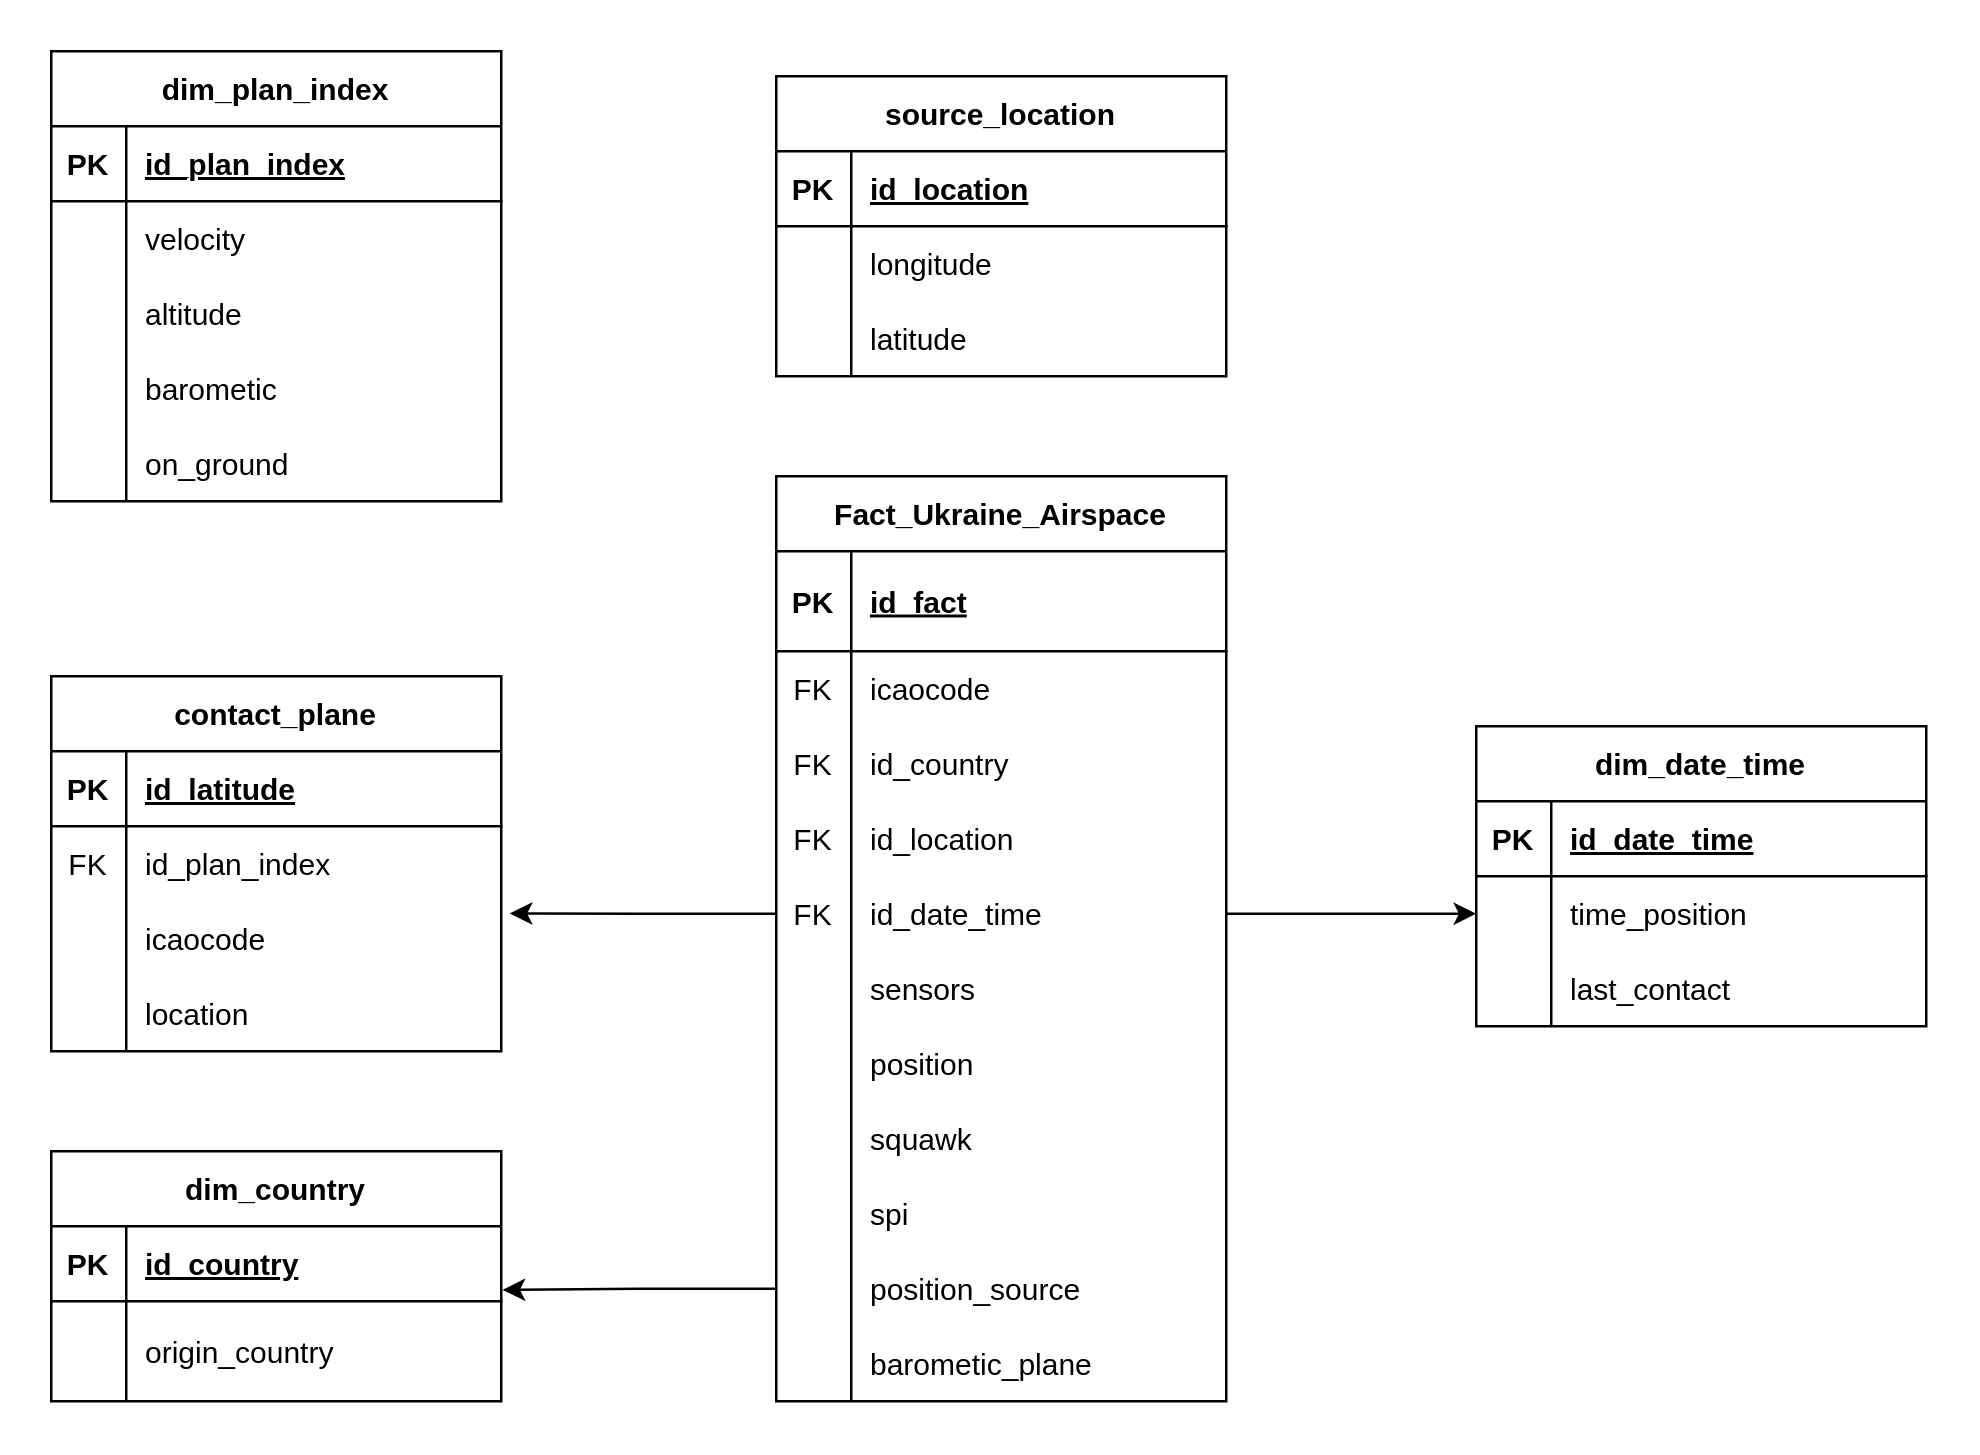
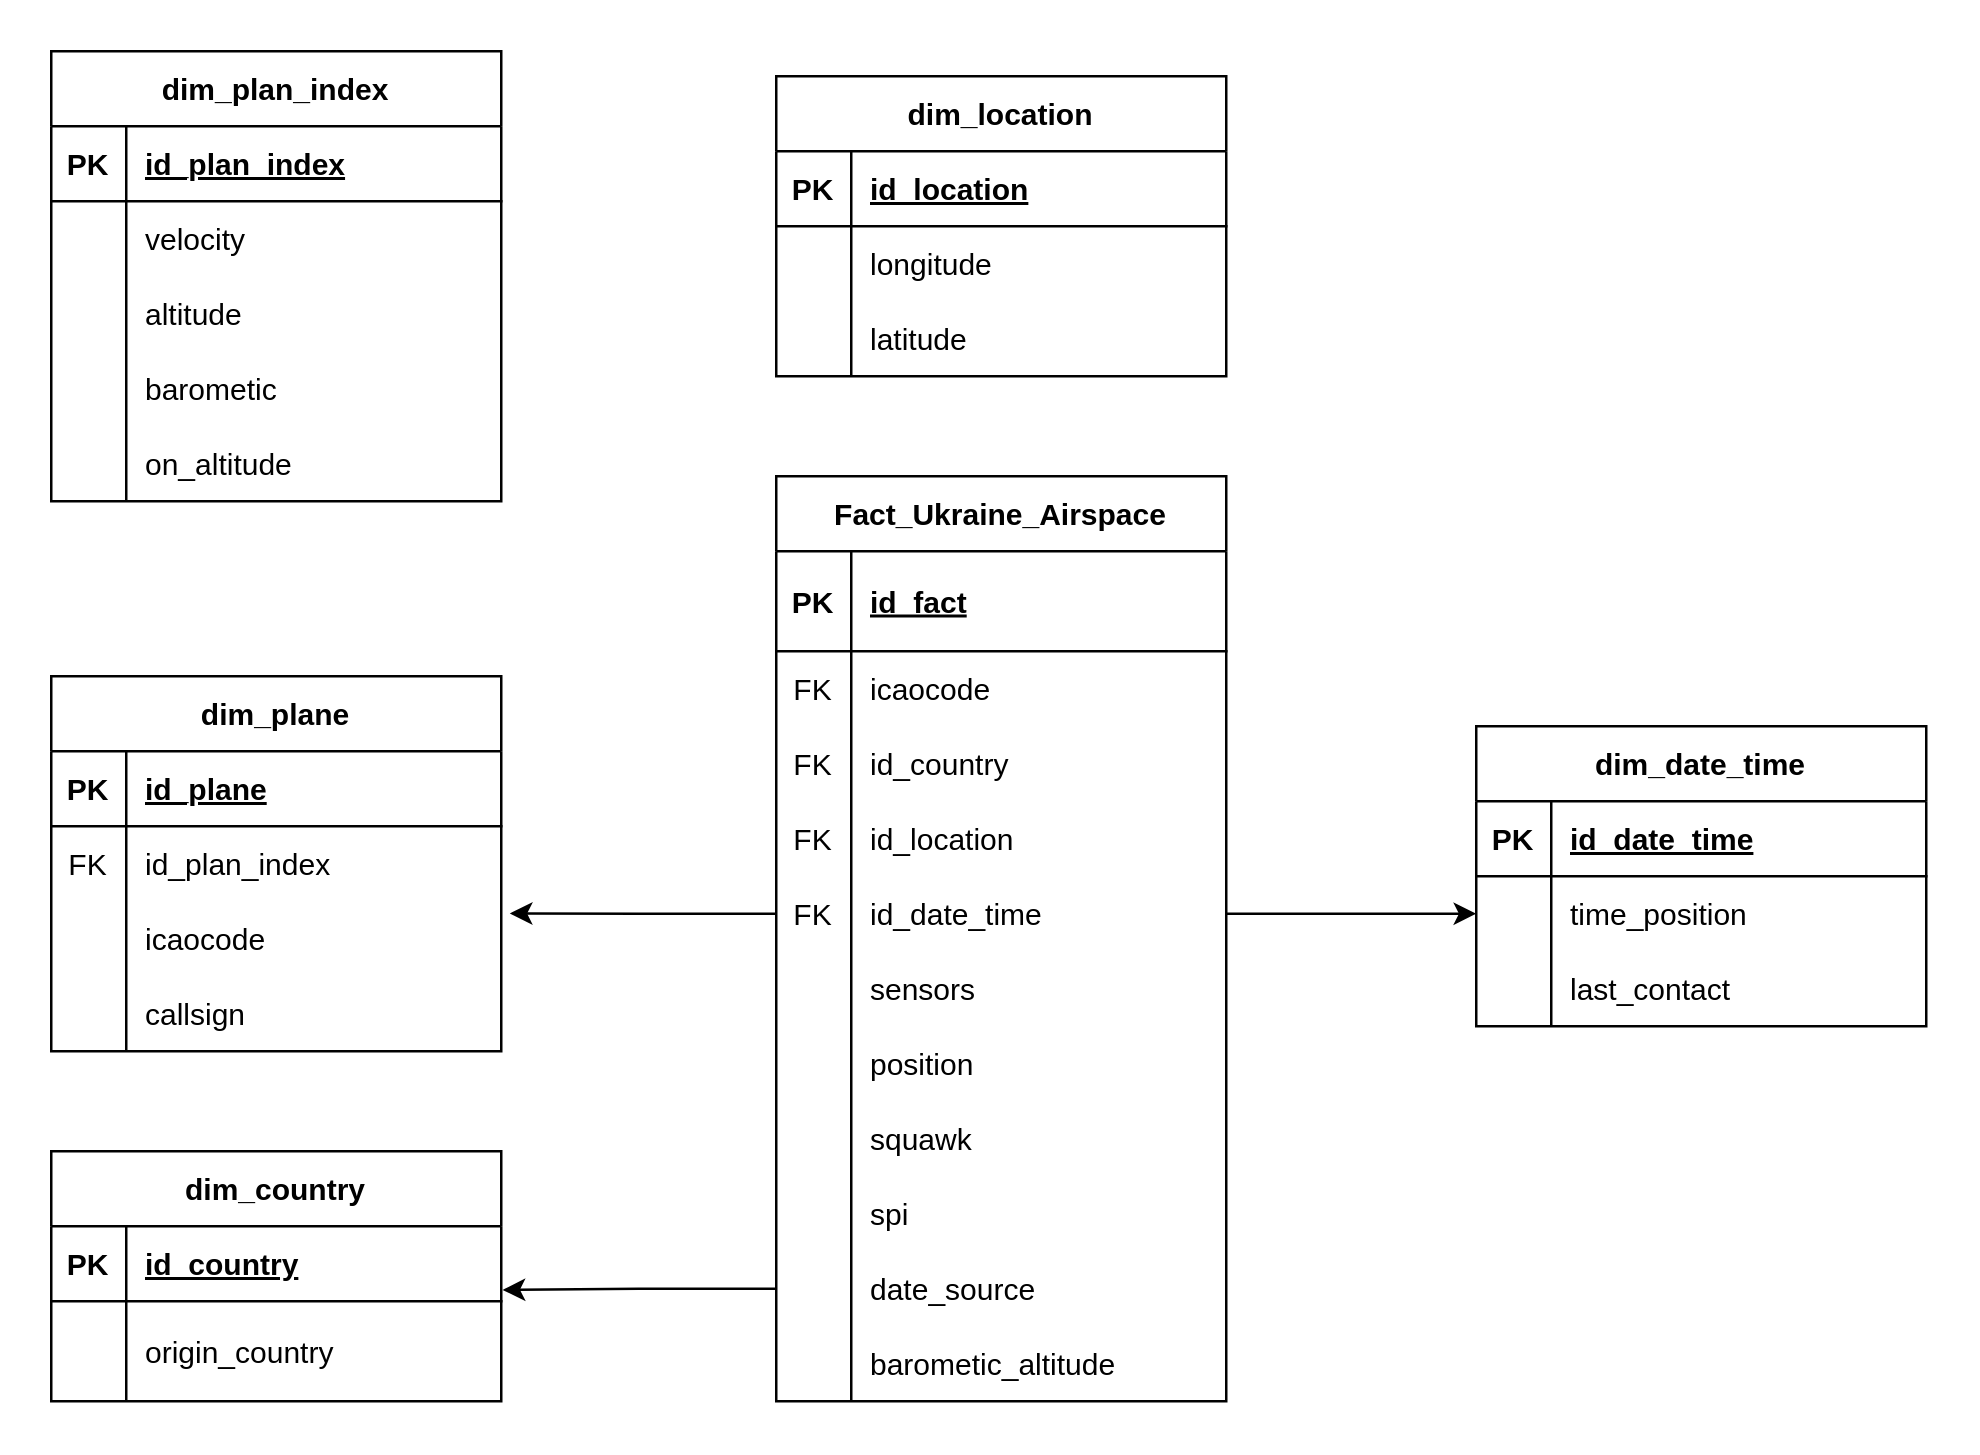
- <mxCell id="15" value="source_location" style="shape=table;startSize=30;container=1;collapsible=1;childLayout=tableLayout;fixedRows=1;rowLines=0;fontStyle=1;align=center;resizeLast=1;" vertex="1" parent="1"><mxGeometry x="310" width="180" height="120" as="geometry" y="30" /></mxCell>
+ <mxCell id="15" value="dim_location" style="shape=table;startSize=30;container=1;collapsible=1;childLayout=tableLayout;fixedRows=1;rowLines=0;fontStyle=1;align=center;resizeLast=1;" vertex="1" parent="1"><mxGeometry x="310" width="180" height="120" as="geometry" y="30" /></mxCell>
- <mxCell id="91" value="on_ground" style="shape=partialRectangle;connectable=0;fillColor=none;top=0;left=0;bottom=0;right=0;align=left;spacingLeft=6;overflow=hidden;" vertex="1" parent="89"><mxGeometry x="30" width="150" height="30" as="geometry"><mxRectangle width="150" height="30" as="alternateBounds" /></mxGeometry></mxCell>
+ <mxCell id="91" value="on_altitude" style="shape=partialRectangle;connectable=0;fillColor=none;top=0;left=0;bottom=0;right=0;align=left;spacingLeft=6;overflow=hidden;" vertex="1" parent="89"><mxGeometry x="30" width="150" height="30" as="geometry"><mxRectangle width="150" height="30" as="alternateBounds" /></mxGeometry></mxCell>
- <mxCell id="2" value="contact_plane" style="shape=table;startSize=30;container=1;collapsible=1;childLayout=tableLayout;fixedRows=1;rowLines=0;fontStyle=1;align=center;resizeLast=1;" vertex="1" parent="1"><mxGeometry x="20" y="270" width="180" height="150" as="geometry" /></mxCell>
+ <mxCell id="2" value="dim_plane" style="shape=table;startSize=30;container=1;collapsible=1;childLayout=tableLayout;fixedRows=1;rowLines=0;fontStyle=1;align=center;resizeLast=1;" vertex="1" parent="1"><mxGeometry x="20" y="270" width="180" height="150" as="geometry" /></mxCell>
- <mxCell id="5" value="id_latitude" style="shape=partialRectangle;connectable=0;fillColor=none;top=0;left=0;bottom=0;right=0;align=left;spacingLeft=6;fontStyle=5;overflow=hidden;" vertex="1" parent="3"><mxGeometry x="30" width="150" height="30" as="geometry"><mxRectangle width="150" height="30" as="alternateBounds" /></mxGeometry></mxCell>
+ <mxCell id="5" value="id_plane" style="shape=partialRectangle;connectable=0;fillColor=none;top=0;left=0;bottom=0;right=0;align=left;spacingLeft=6;fontStyle=5;overflow=hidden;" vertex="1" parent="3"><mxGeometry x="30" width="150" height="30" as="geometry"><mxRectangle width="150" height="30" as="alternateBounds" /></mxGeometry></mxCell>
- <mxCell id="14" value="location" style="shape=partialRectangle;connectable=0;fillColor=none;top=0;left=0;bottom=0;right=0;align=left;spacingLeft=6;overflow=hidden;" vertex="1" parent="12"><mxGeometry x="30" width="150" height="30" as="geometry"><mxRectangle width="150" height="30" as="alternateBounds" /></mxGeometry></mxCell>
+ <mxCell id="14" value="callsign" style="shape=partialRectangle;connectable=0;fillColor=none;top=0;left=0;bottom=0;right=0;align=left;spacingLeft=6;overflow=hidden;" vertex="1" parent="12"><mxGeometry x="30" width="150" height="30" as="geometry"><mxRectangle width="150" height="30" as="alternateBounds" /></mxGeometry></mxCell>
- <mxCell id="72" value="position_source" style="shape=partialRectangle;connectable=0;fillColor=none;top=0;left=0;bottom=0;right=0;align=left;spacingLeft=6;overflow=hidden;" vertex="1" parent="70"><mxGeometry x="30" width="150" height="30" as="geometry"><mxRectangle width="150" height="30" as="alternateBounds" /></mxGeometry></mxCell>
+ <mxCell id="72" value="date_source" style="shape=partialRectangle;connectable=0;fillColor=none;top=0;left=0;bottom=0;right=0;align=left;spacingLeft=6;overflow=hidden;" vertex="1" parent="70"><mxGeometry x="30" width="150" height="30" as="geometry"><mxRectangle width="150" height="30" as="alternateBounds" /></mxGeometry></mxCell>
- <mxCell id="75" value="barometic_plane" style="shape=partialRectangle;connectable=0;fillColor=none;top=0;left=0;bottom=0;right=0;align=left;spacingLeft=6;overflow=hidden;" vertex="1" parent="73"><mxGeometry x="30" width="150" height="30" as="geometry"><mxRectangle width="150" height="30" as="alternateBounds" /></mxGeometry></mxCell>
+ <mxCell id="75" value="barometic_altitude" style="shape=partialRectangle;connectable=0;fillColor=none;top=0;left=0;bottom=0;right=0;align=left;spacingLeft=6;overflow=hidden;" vertex="1" parent="73"><mxGeometry x="30" width="150" height="30" as="geometry"><mxRectangle width="150" height="30" as="alternateBounds" /></mxGeometry></mxCell>
